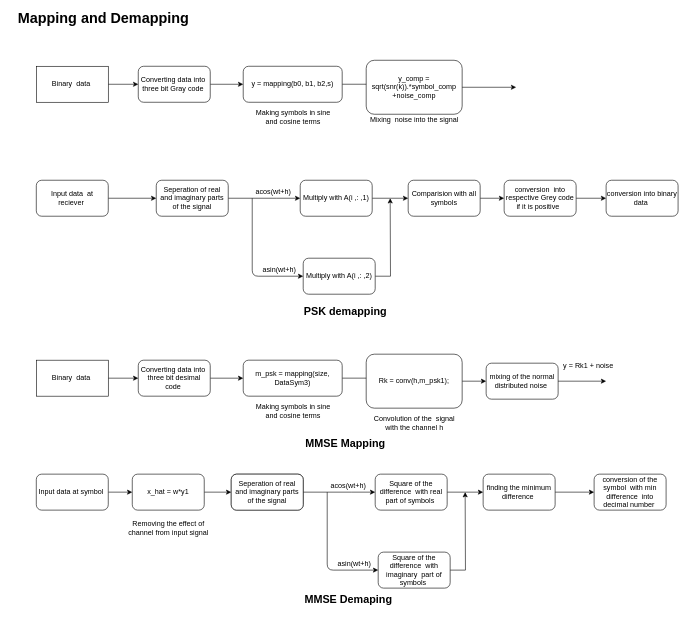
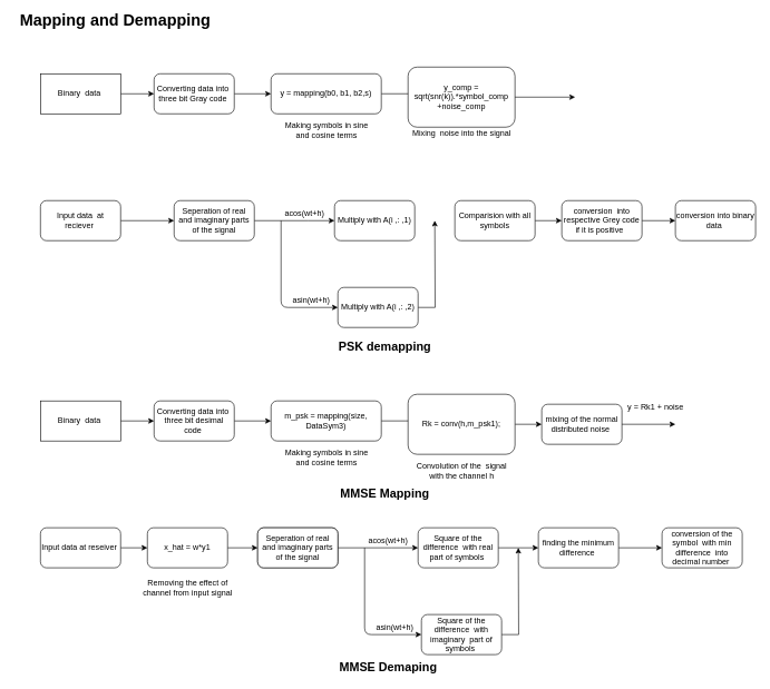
- <mxCell id="13" style="edgeStyle=orthogonalEdgeStyle;rounded=0;orthogonalLoop=1;jettySize=auto;html=1;entryX=0;entryY=0.5;entryDx=0;entryDy=0;" parent="1" source="14" target="21" edge="1"><mxGeometry relative="1" as="geometry" /></mxCell>
- <mxCell id="41" value="Input data at symbol&amp;nbsp;" style="rounded=1;whiteSpace=wrap;html=1;" vertex="1" parent="1"><mxGeometry x="60" y="790" width="120" height="60" as="geometry" /></mxCell>
+ <mxCell id="41" value="Input data at reseiver&amp;nbsp;" style="rounded=1;whiteSpace=wrap;html=1;" vertex="1" parent="1"><mxGeometry x="60" y="790" width="120" height="60" as="geometry" /></mxCell>
